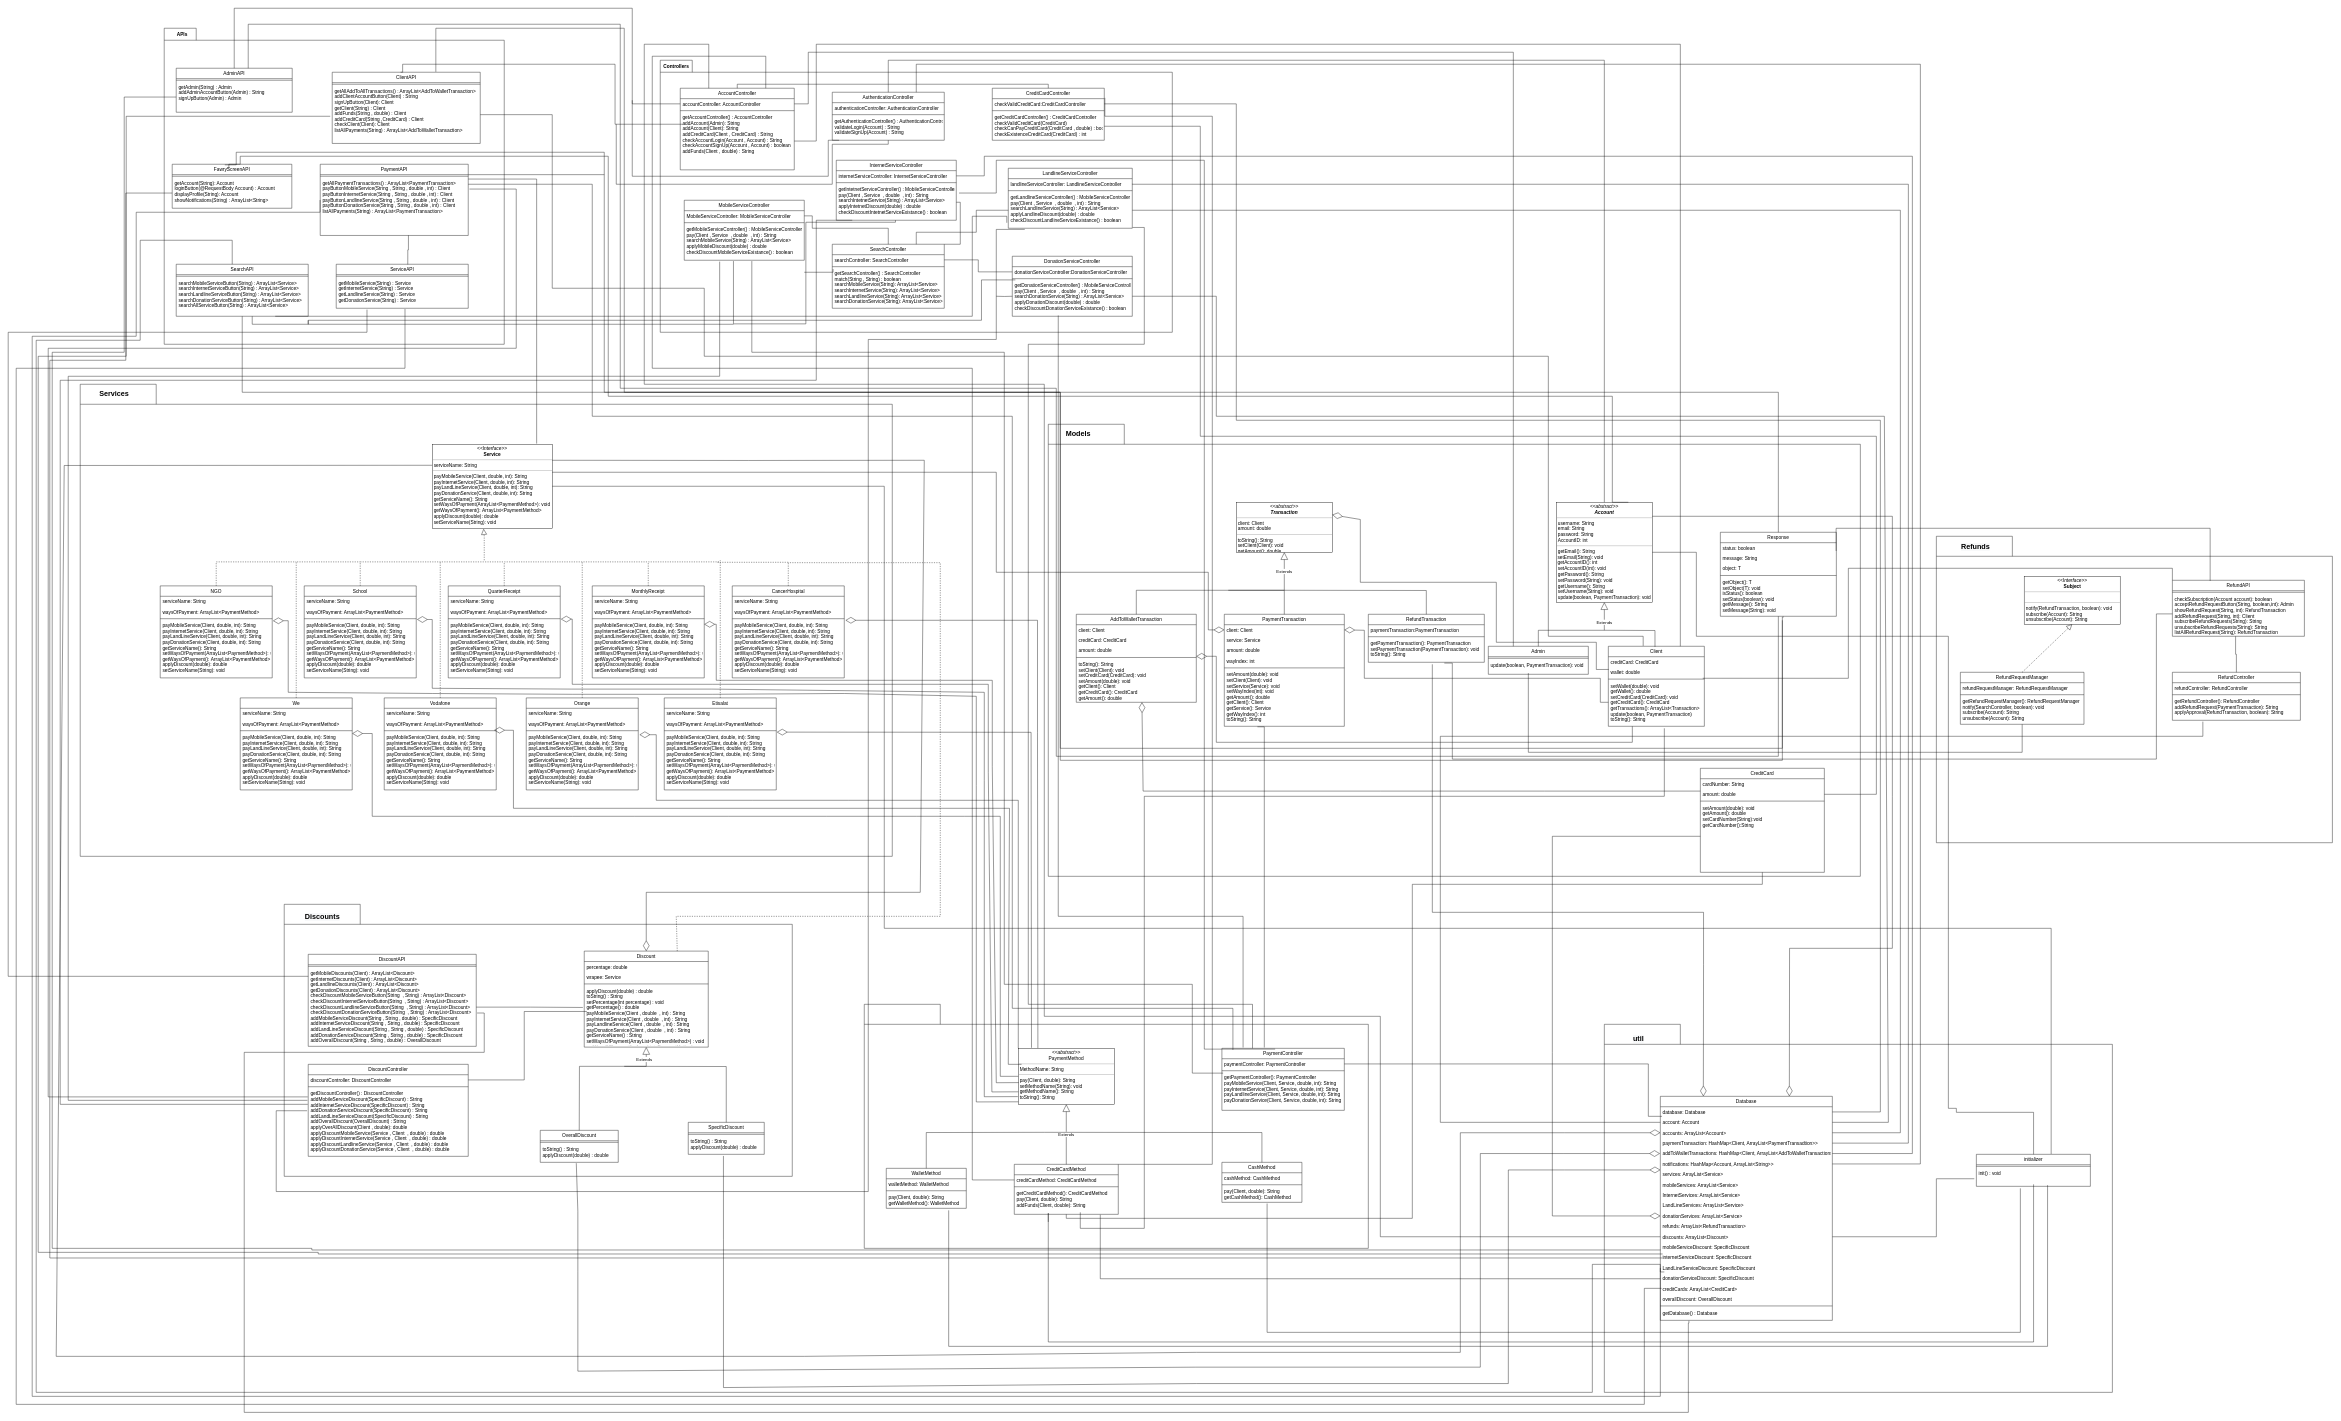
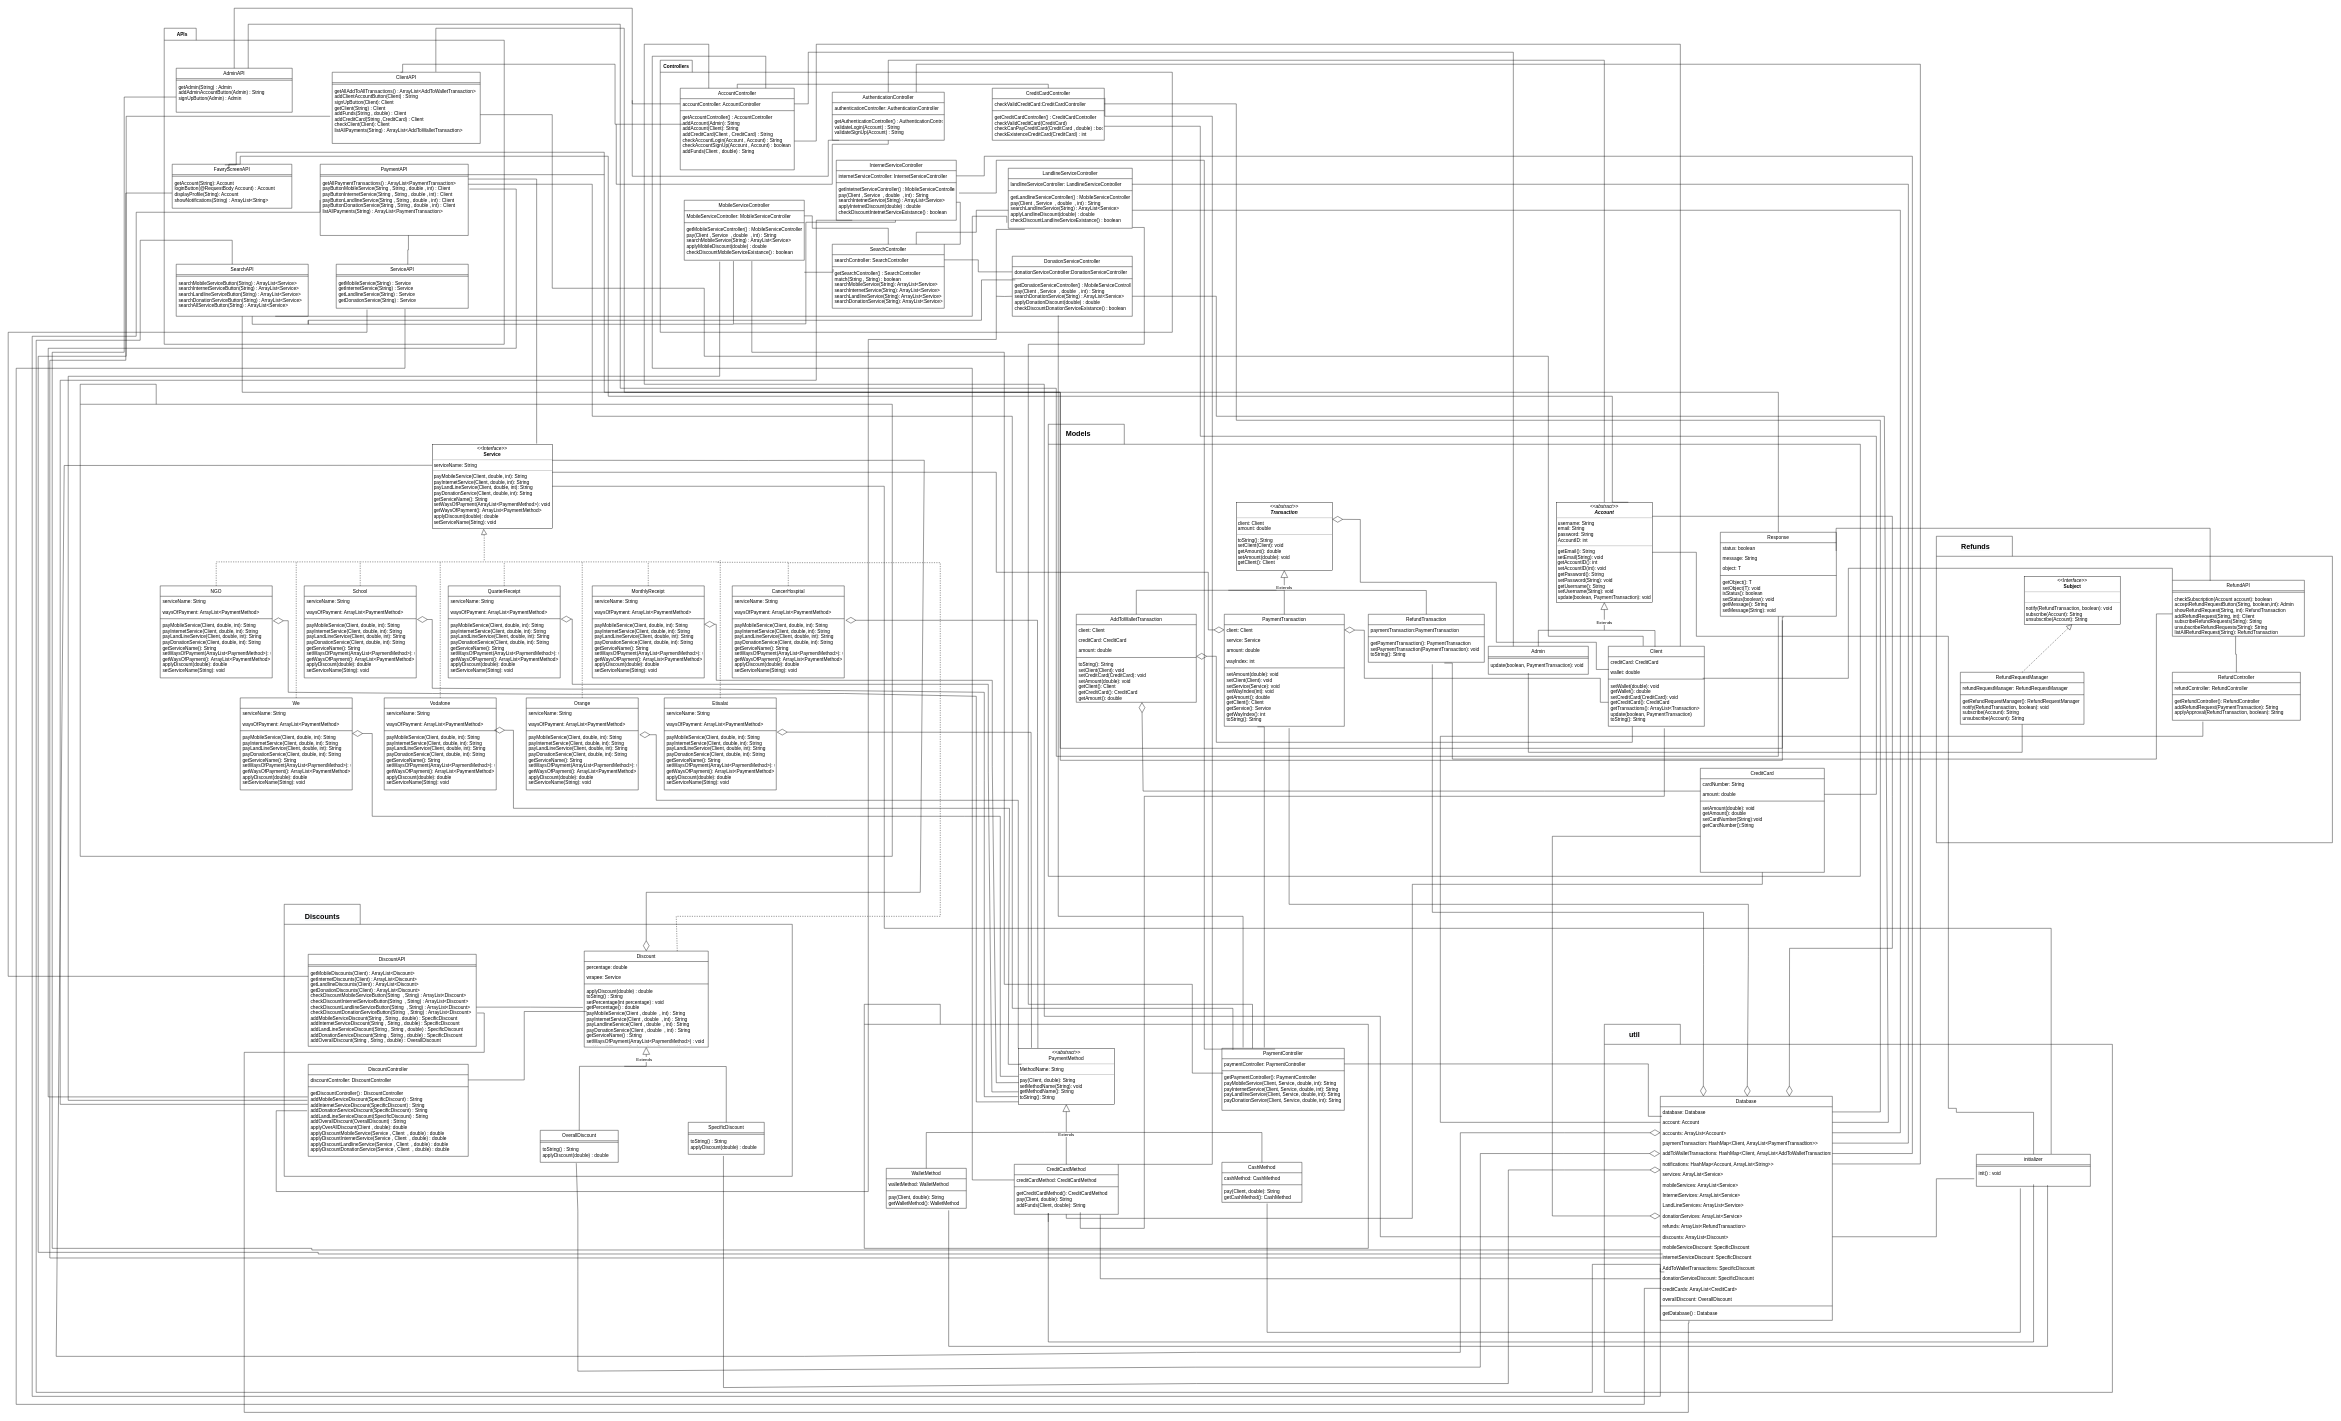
- <mxCell id="57" value="&lt;font style=&quot;font-size: 18px&quot;&gt;&lt;b&gt;Services&lt;/b&gt;&lt;/font&gt;" style="text;html=1;strokeColor=none;fillColor=none;align=center;verticalAlign=middle;whiteSpace=wrap;rounded=0;" parent="1" vertex="1"><mxGeometry x="200" y="970" width="170" height="30" as="geometry" /></mxCell>
- <mxCell id="163" value="&lt;p style=&quot;margin:0px;margin-top:4px;text-align:center;&quot;&gt;&lt;i&gt;&amp;lt;&amp;lt;abstract&amp;gt;&amp;gt;&lt;/i&gt;&lt;br&gt;&lt;b&gt;&lt;i&gt;Transaction&lt;/i&gt;&lt;/b&gt;&lt;/p&gt;&lt;hr size=&quot;1&quot;&gt;&lt;p style=&quot;margin:0px;margin-left:4px;&quot;&gt;client: Client&lt;br&gt;amount: double&lt;/p&gt;&lt;hr size=&quot;1&quot;&gt;&lt;p style=&quot;margin:0px;margin-left:4px;&quot;&gt;toString(): String&lt;br style=&quot;padding: 0px; margin: 0px;&quot;&gt;setClient(Client): void&lt;br&gt;&lt;/p&gt;&lt;p style=&quot;margin:0px;margin-left:4px;&quot;&gt;getAmount(): double&lt;br&gt;&lt;/p&gt;&lt;p style=&quot;margin:0px;margin-left:4px;&quot;&gt;setAmount(double): void&lt;br style=&quot;padding: 0px; margin: 0px;&quot;&gt;getClient(): Client&lt;br&gt;&lt;/p&gt;" style="verticalAlign=top;align=left;overflow=fill;fontSize=12;fontFamily=Helvetica;html=1;" parent="1" vertex="1"><mxGeometry x="3090" y="1255" width="240" height="125" as="geometry" /></mxCell>
+ <mxCell id="163" value="&lt;p style=&quot;margin:0px;margin-top:4px;text-align:center;&quot;&gt;&lt;i&gt;&amp;lt;&amp;lt;abstract&amp;gt;&amp;gt;&lt;/i&gt;&lt;br&gt;&lt;b&gt;&lt;i&gt;Transaction&lt;/i&gt;&lt;/b&gt;&lt;/p&gt;&lt;hr size=&quot;1&quot;&gt;&lt;p style=&quot;margin:0px;margin-left:4px;&quot;&gt;client: Client&lt;br&gt;amount: double&lt;/p&gt;&lt;hr size=&quot;1&quot;&gt;&lt;p style=&quot;margin:0px;margin-left:4px;&quot;&gt;toString(): String&lt;br style=&quot;padding: 0px; margin: 0px;&quot;&gt;setClient(Client): void&lt;br&gt;&lt;/p&gt;&lt;p style=&quot;margin:0px;margin-left:4px;&quot;&gt;getAmount(): double&lt;br&gt;&lt;/p&gt;&lt;p style=&quot;margin:0px;margin-left:4px;&quot;&gt;setAmount(double): void&lt;br style=&quot;padding: 0px; margin: 0px;&quot;&gt;getClient(): Client&lt;br&gt;&lt;/p&gt;" style="verticalAlign=top;align=left;overflow=fill;fontSize=12;fontFamily=Helvetica;html=1;" parent="1" vertex="1"><mxGeometry x="3090" y="1255" width="240" height="170" as="geometry" /></mxCell>
- <mxCell id="209" value="getRefundRequestManager(): RefundRequestManager&#10;notify(SearchController, boolean): void&#10;subscribe(Account): String&#10;unsubscribe(Account): String" style="text;align=left;verticalAlign=top;spacingLeft=4;spacingRight=4;overflow=hidden;rotatable=0;points=[[0,0.5],[1,0.5]];portConstraint=eastwest;" parent="206" vertex="1"><mxGeometry y="60" width="309" height="60" as="geometry" /></mxCell>
+ <mxCell id="209" value="getRefundRequestManager(): RefundRequestManager&#10;notify(RefundTransaction, boolean): void&#10;subscribe(Account): String&#10;unsubscribe(Account): String" style="text;align=left;verticalAlign=top;spacingLeft=4;spacingRight=4;overflow=hidden;rotatable=0;points=[[0,0.5],[1,0.5]];portConstraint=eastwest;" parent="206" vertex="1"><mxGeometry y="60" width="309" height="60" as="geometry" /></mxCell>
+ <mxCell id="264" value="" style="endArrow=diamondThin;endFill=0;endSize=24;html=1;rounded=0;exitX=0.54;exitY=1.032;exitDx=0;exitDy=0;exitPerimeter=0;" parent="1" source="158" target="224" edge="1"><mxGeometry width="160" relative="1" as="geometry"><mxPoint x="4140" y="1300" as="sourcePoint" /><mxPoint x="4482.5" y="2750" as="targetPoint" /><Array as="points"><mxPoint x="3222" y="2260" /><mxPoint x="4370" y="2260" /><mxPoint x="4370" y="2390" /></Array></mxGeometry></mxCell>
- <mxCell id="220" value="&lt;span style=&quot;color: rgb(0 , 0 , 0) ; font-family: &amp;#34;helvetica&amp;#34; ; font-size: 18px ; font-style: normal ; letter-spacing: normal ; text-align: center ; text-indent: 0px ; text-transform: none ; word-spacing: 0px ; background-color: rgb(248 , 249 , 250) ; display: inline ; float: none&quot;&gt;&lt;b&gt;util&lt;/b&gt;&lt;/span&gt;" style="text;whiteSpace=wrap;html=1;fontSize=18;" parent="1" vertex="1"><mxGeometry x="4080" y="2580" width="90" height="40" as="geometry" /></mxCell>
+ <mxCell id="220" value="&lt;span style=&quot;color: rgb(0 , 0 , 0) ; font-family: &amp;#34;helvetica&amp;#34; ; font-size: 18px ; font-style: normal ; letter-spacing: normal ; text-align: center ; text-indent: 0px ; text-transform: none ; word-spacing: 0px ; background-color: rgb(248 , 249 , 250) ; display: inline ; float: none&quot;&gt;&lt;b&gt;util&lt;/b&gt;&lt;/span&gt;" style="text;whiteSpace=wrap;html=1;fontSize=18;" parent="1" vertex="1"><mxGeometry x="4070" y="2570" width="90" height="40" as="geometry" /></mxCell>
- <mxCell id="240" value="LandLineServiceDiscount: SpecificDiscount" style="text;align=left;verticalAlign=top;spacingLeft=4;spacingRight=4;overflow=hidden;rotatable=0;points=[[0,0.5],[1,0.5]];portConstraint=eastwest;" parent="224" vertex="1"><mxGeometry y="416" width="430" height="26" as="geometry" /></mxCell>
+ <mxCell id="240" value="AddToWalletTransactions: SpecificDiscount" style="text;align=left;verticalAlign=top;spacingLeft=4;spacingRight=4;overflow=hidden;rotatable=0;points=[[0,0.5],[1,0.5]];portConstraint=eastwest;" parent="224" vertex="1"><mxGeometry y="416" width="430" height="26" as="geometry" /></mxCell>
